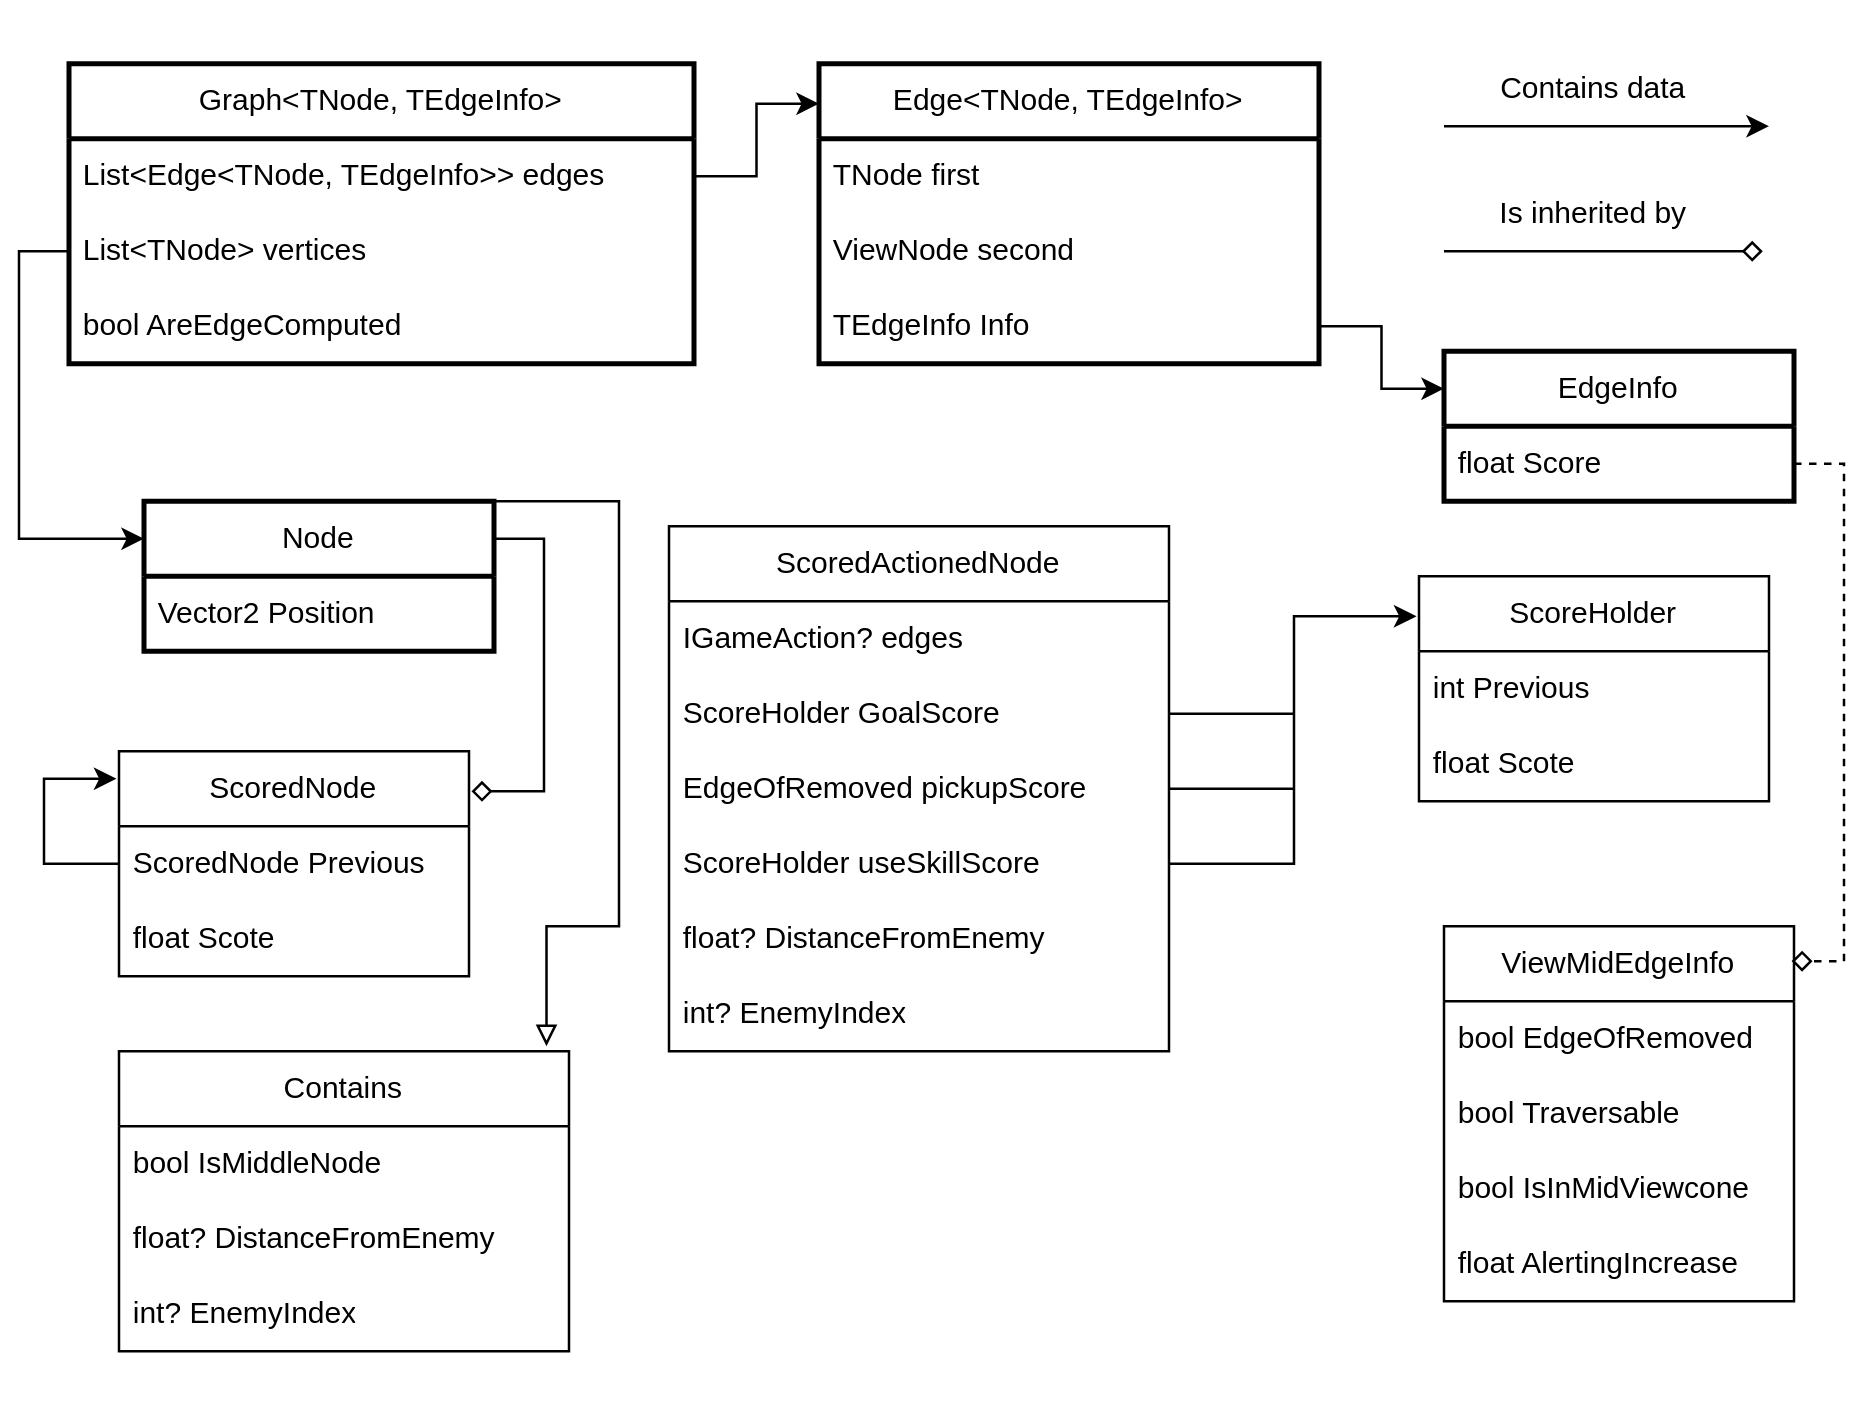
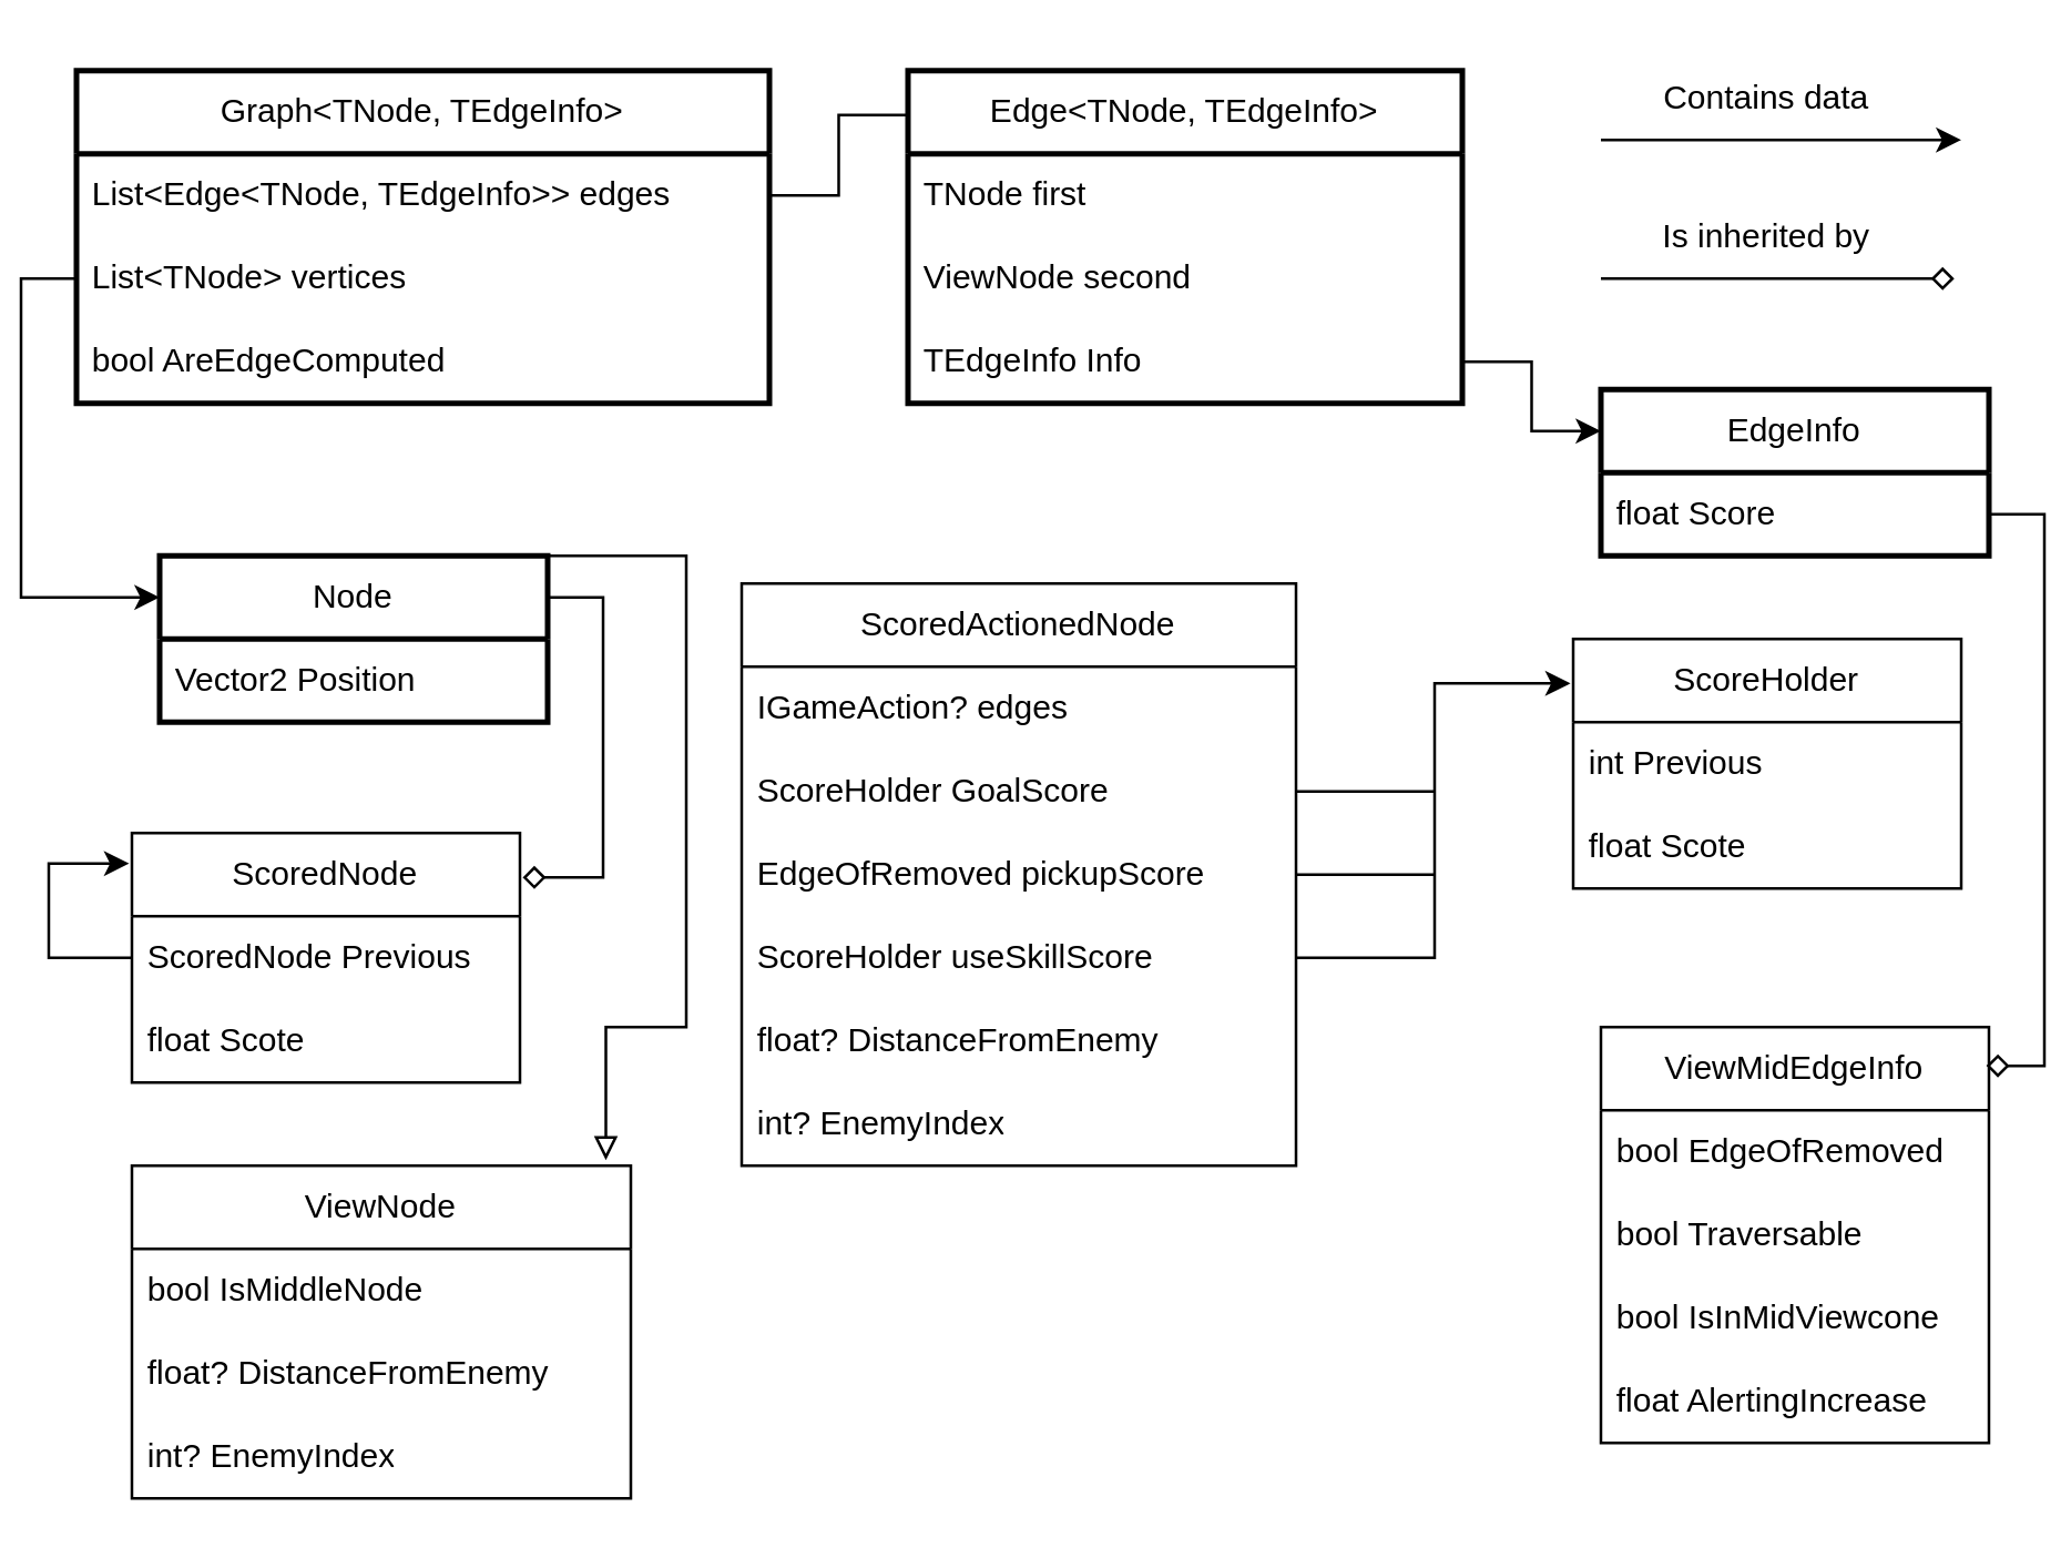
- <mxCell id="14" style="edgeStyle=orthogonalEdgeStyle;rounded=0;orthogonalLoop=1;jettySize=auto;html=1;exitX=1;exitY=0.5;exitDx=0;exitDy=0;entryX=0;entryY=0.133;entryDx=0;entryDy=0;entryPerimeter=0;" edge="1" parent="1" source="3" target="8"><mxGeometry relative="1" as="geometry" /></mxCell>
+ <mxCell id="14" style="edgeStyle=orthogonalEdgeStyle;rounded=0;orthogonalLoop=1;jettySize=auto;html=1;exitX=1;exitY=0.5;exitDx=0;exitDy=0;entryX=0;entryY=0.133;entryDx=0;entryDy=0;entryPerimeter=0;endArrow=none;" edge="1" parent="1" source="3" target="8"><mxGeometry relative="1" as="geometry" /></mxCell>
- <mxCell id="42" style="edgeStyle=orthogonalEdgeStyle;rounded=0;orthogonalLoop=1;jettySize=auto;html=1;exitX=1;exitY=0.5;exitDx=0;exitDy=0;entryX=0.993;entryY=0.093;entryDx=0;entryDy=0;entryPerimeter=0;endArrow=diamond;endFill=0;dashed=1;" edge="1" parent="1" source="13" target="36"><mxGeometry relative="1" as="geometry" /></mxCell>
+ <mxCell id="42" style="edgeStyle=orthogonalEdgeStyle;rounded=0;orthogonalLoop=1;jettySize=auto;html=1;exitX=1;exitY=0.5;exitDx=0;exitDy=0;entryX=0.993;entryY=0.093;entryDx=0;entryDy=0;entryPerimeter=0;endArrow=diamond;endFill=0;" edge="1" parent="1" source="13" target="36"><mxGeometry relative="1" as="geometry" /></mxCell>
- <mxCell id="22" value="Contains" style="swimlane;fontStyle=0;childLayout=stackLayout;horizontal=1;startSize=30;horizontalStack=0;resizeParent=1;resizeParentMax=0;resizeLast=0;collapsible=1;marginBottom=0;whiteSpace=wrap;html=1;" vertex="1" parent="1"><mxGeometry x="40" y="420" width="180" height="120" as="geometry" /></mxCell>
+ <mxCell id="22" value="ViewNode" style="swimlane;fontStyle=0;childLayout=stackLayout;horizontal=1;startSize=30;horizontalStack=0;resizeParent=1;resizeParentMax=0;resizeLast=0;collapsible=1;marginBottom=0;whiteSpace=wrap;html=1;" vertex="1" parent="1"><mxGeometry x="40" y="420" width="180" height="120" as="geometry" /></mxCell>
